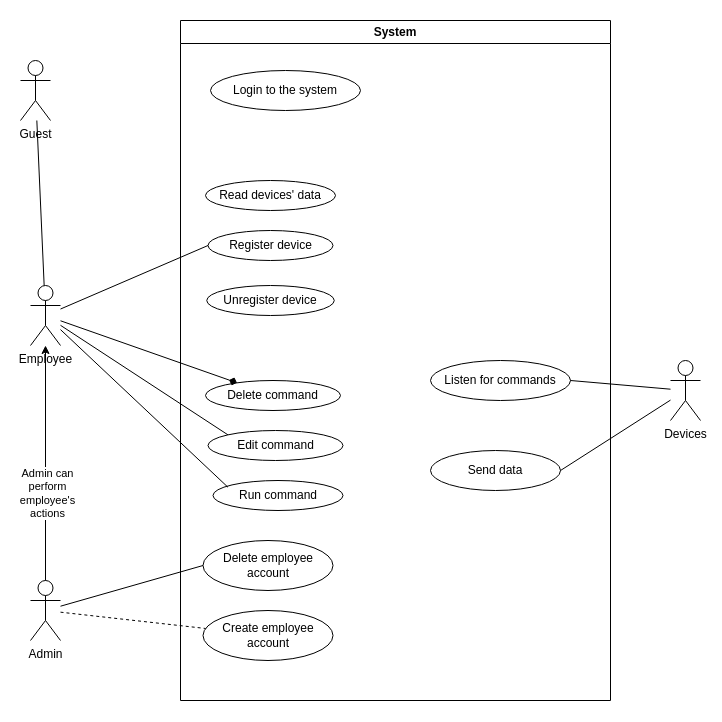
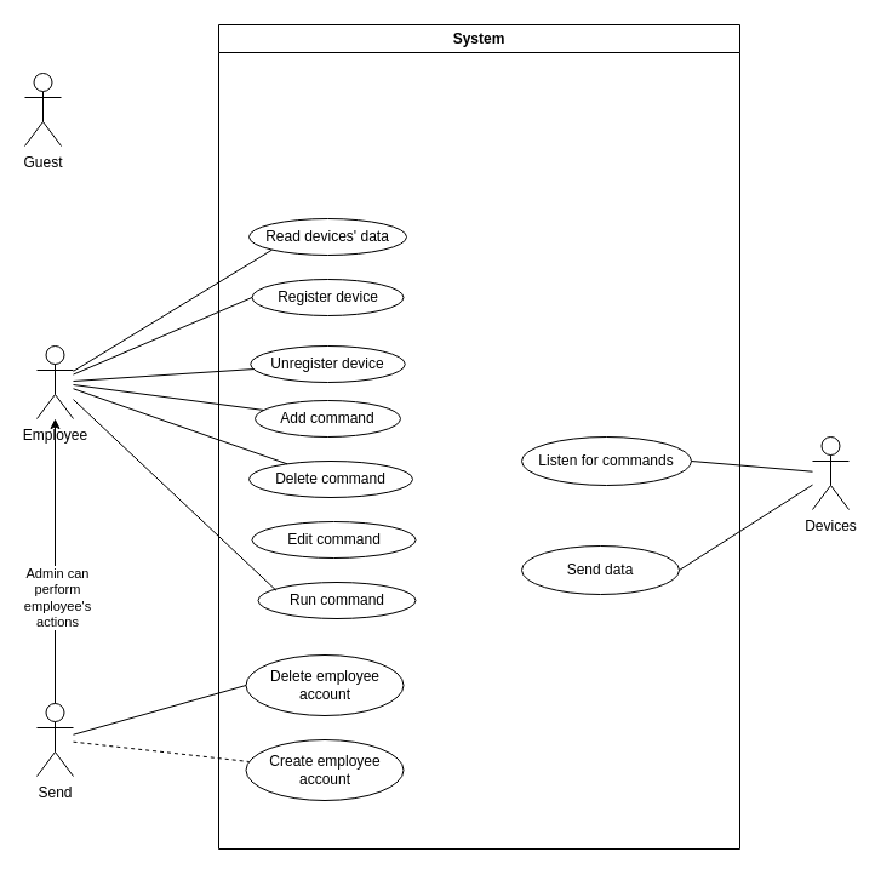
- <mxCell id="11" value="Login to the system" style="ellipse;whiteSpace=wrap;html=1;" vertex="1" parent="2"><mxGeometry x="30" y="50" width="150" height="40" as="geometry" /></mxCell>
- <mxCell id="26" value="" style="endArrow=none;html=1;rounded=0;" edge="1" parent="1" source="15" target="27"><mxGeometry width="50" height="50" relative="1" as="geometry"><mxPoint x="90" y="310" as="sourcePoint" /><mxPoint x="30" y="290" as="targetPoint" /></mxGeometry></mxCell>
+ <mxCell id="26" value="" style="endArrow=none;html=1;rounded=0;entryX=0;entryY=1;entryDx=0;entryDy=0;" edge="1" parent="1" source="15" target="10"><mxGeometry width="50" height="50" relative="1" as="geometry"><mxPoint x="90" y="310" as="sourcePoint" /><mxPoint x="30" y="290" as="targetPoint" /></mxGeometry></mxCell>
+ <mxCell id="22" value="" style="endArrow=none;html=1;rounded=0;" edge="1" parent="1" source="15" target="6"><mxGeometry width="50" height="50" relative="1" as="geometry"><mxPoint x="50" y="410" as="sourcePoint" /><mxPoint x="100" y="360" as="targetPoint" /></mxGeometry></mxCell>
+ <mxCell id="23" value="" style="endArrow=none;html=1;rounded=0;" edge="1" parent="1" source="15" target="8"><mxGeometry width="50" height="50" relative="1" as="geometry"><mxPoint x="50" y="410" as="sourcePoint" /><mxPoint x="100" y="360" as="targetPoint" /></mxGeometry></mxCell>
+ <mxCell id="8" value="Add command" style="ellipse;whiteSpace=wrap;html=1;" vertex="1" parent="2"><mxGeometry x="30" y="310" width="120" height="30" as="geometry" /></mxCell>
- <mxCell id="31" value="" style="endArrow=none;html=1;rounded=0;entryX=0;entryY=0;entryDx=0;entryDy=0;" edge="1" parent="1" source="15" target="14"><mxGeometry width="50" height="50" relative="1" as="geometry"><mxPoint x="80" y="340" as="sourcePoint" /><mxPoint x="160" y="310" as="targetPoint" /></mxGeometry></mxCell>
- <mxCell id="24" value="" style="endArrow=diamond;html=1;rounded=0;" edge="1" parent="1" source="15" target="7"><mxGeometry width="50" height="50" relative="1" as="geometry"><mxPoint x="50" y="410" as="sourcePoint" /><mxPoint x="100" y="360" as="targetPoint" /></mxGeometry></mxCell>
+ <mxCell id="24" value="" style="endArrow=none;html=1;rounded=0;" edge="1" parent="1" source="15" target="7"><mxGeometry width="50" height="50" relative="1" as="geometry"><mxPoint x="50" y="410" as="sourcePoint" /><mxPoint x="100" y="360" as="targetPoint" /></mxGeometry></mxCell>
- <mxCell id="16" value="&lt;div&gt;Admin&lt;/div&gt;&lt;div&gt;&lt;br&gt;&lt;/div&gt;" style="shape=umlActor;verticalLabelPosition=bottom;verticalAlign=top;html=1;outlineConnect=0;" vertex="1" parent="1"><mxGeometry x="30" y="580" width="30" height="60" as="geometry" /></mxCell>
+ <mxCell id="16" value="&lt;div&gt;Send&lt;/div&gt;&lt;div&gt;&lt;br&gt;&lt;/div&gt;" style="shape=umlActor;verticalLabelPosition=bottom;verticalAlign=top;html=1;outlineConnect=0;" vertex="1" parent="1"><mxGeometry x="30" y="580" width="30" height="60" as="geometry" /></mxCell>
